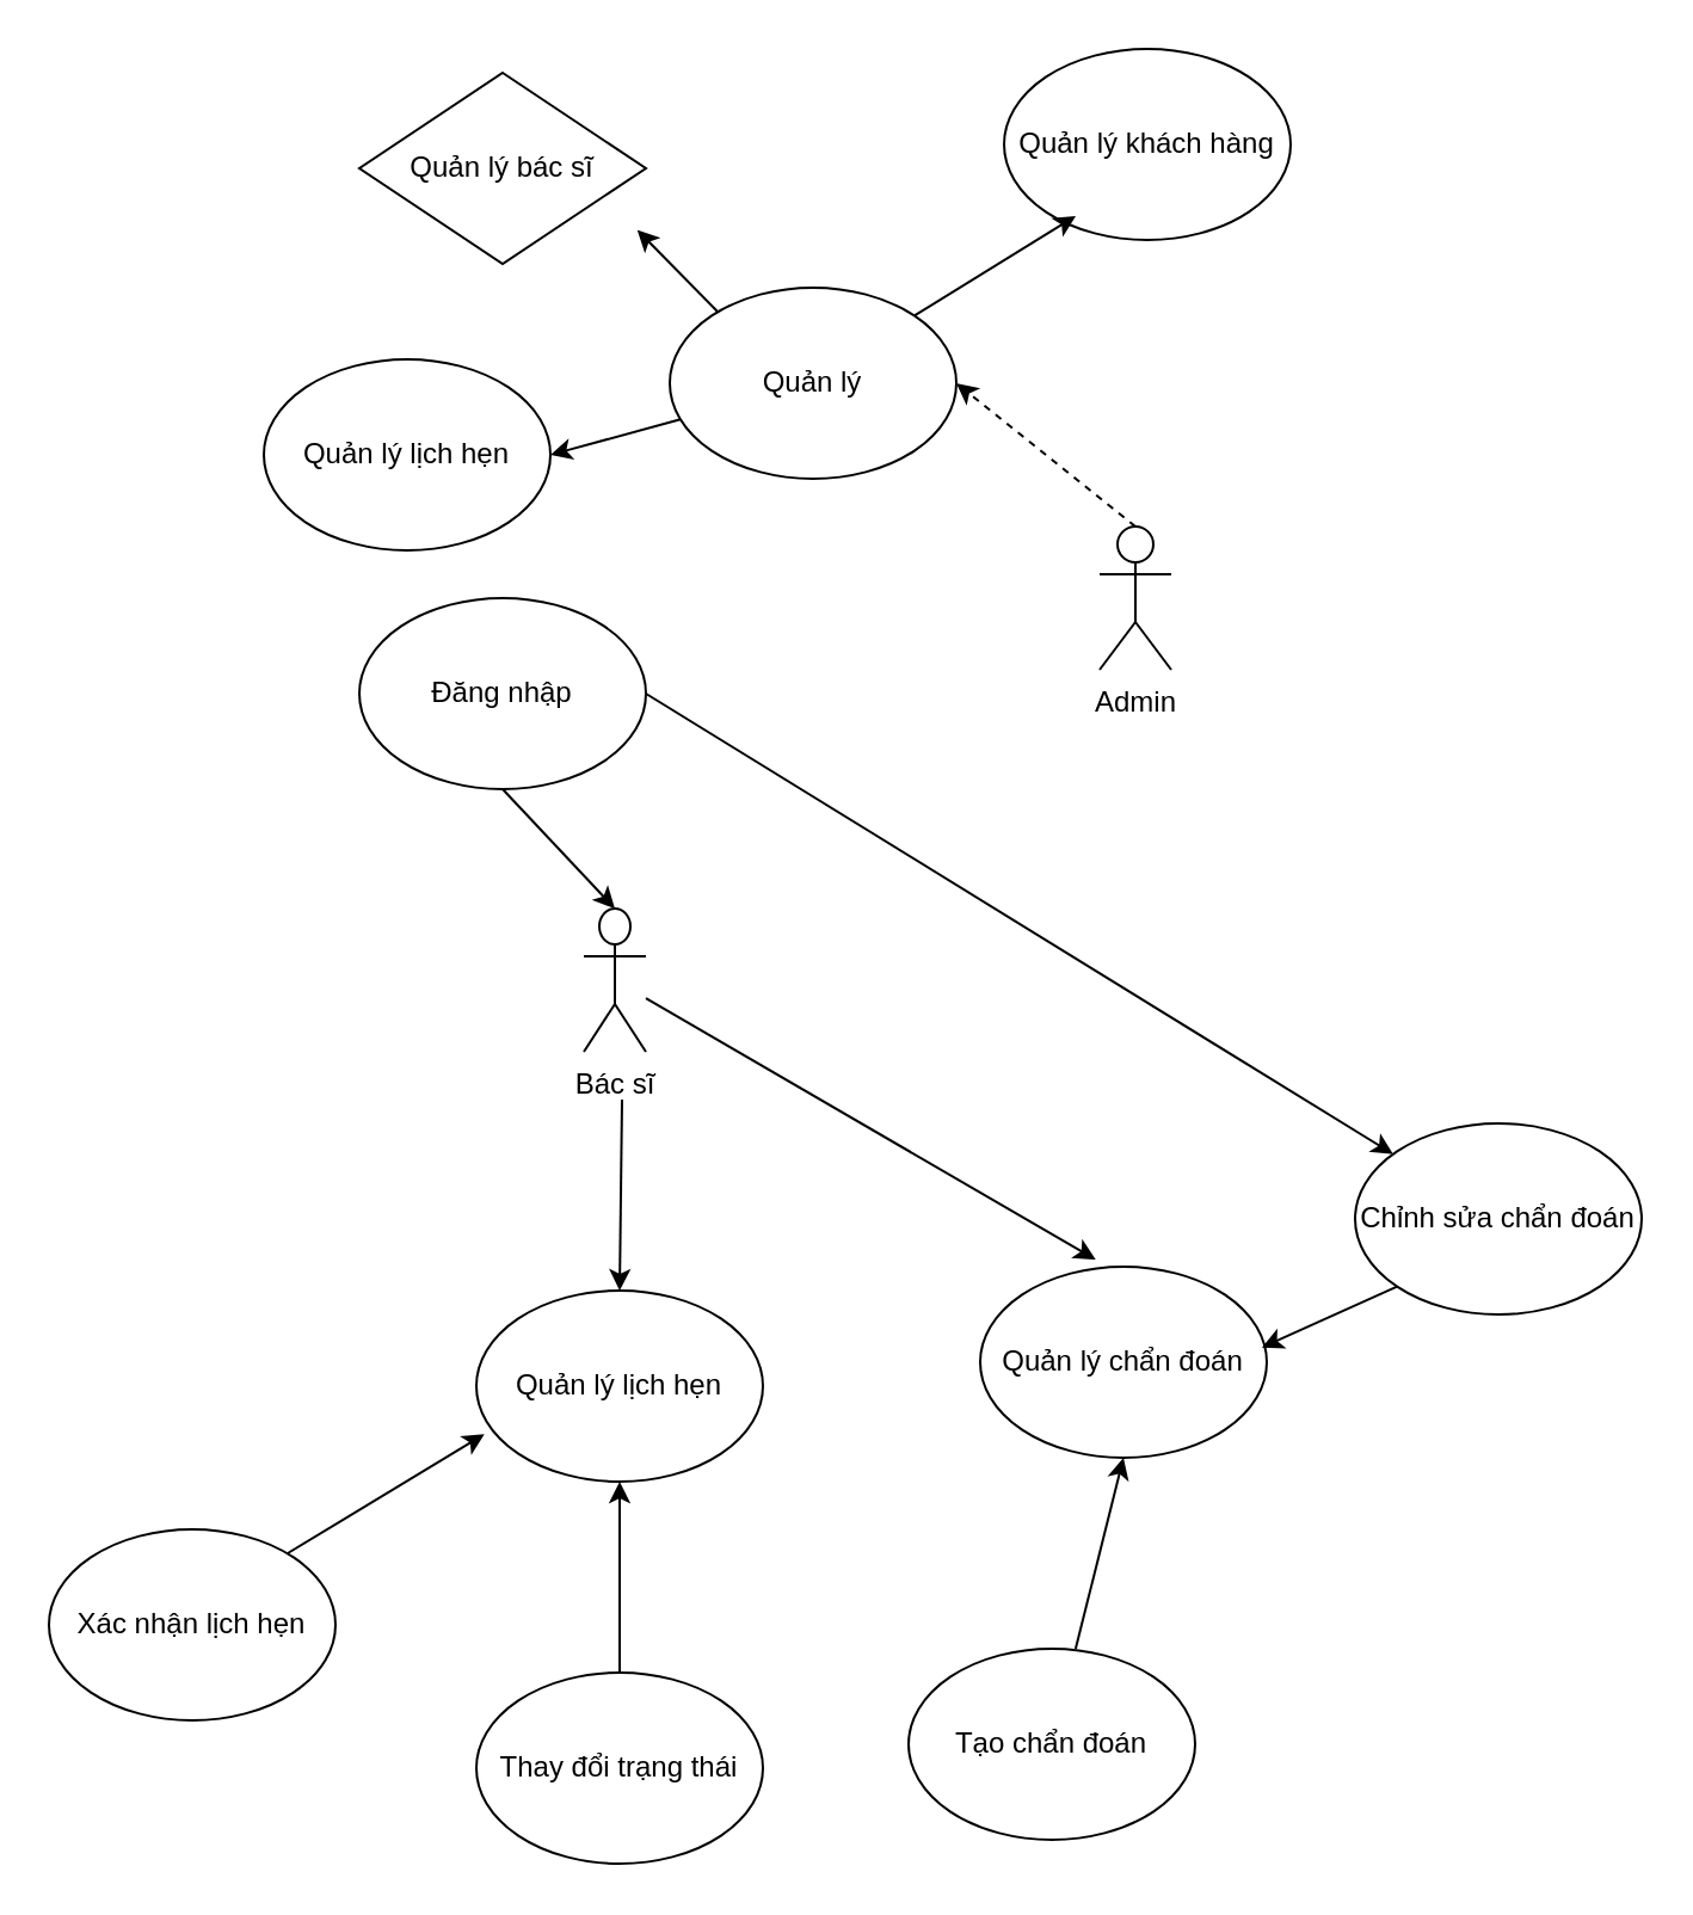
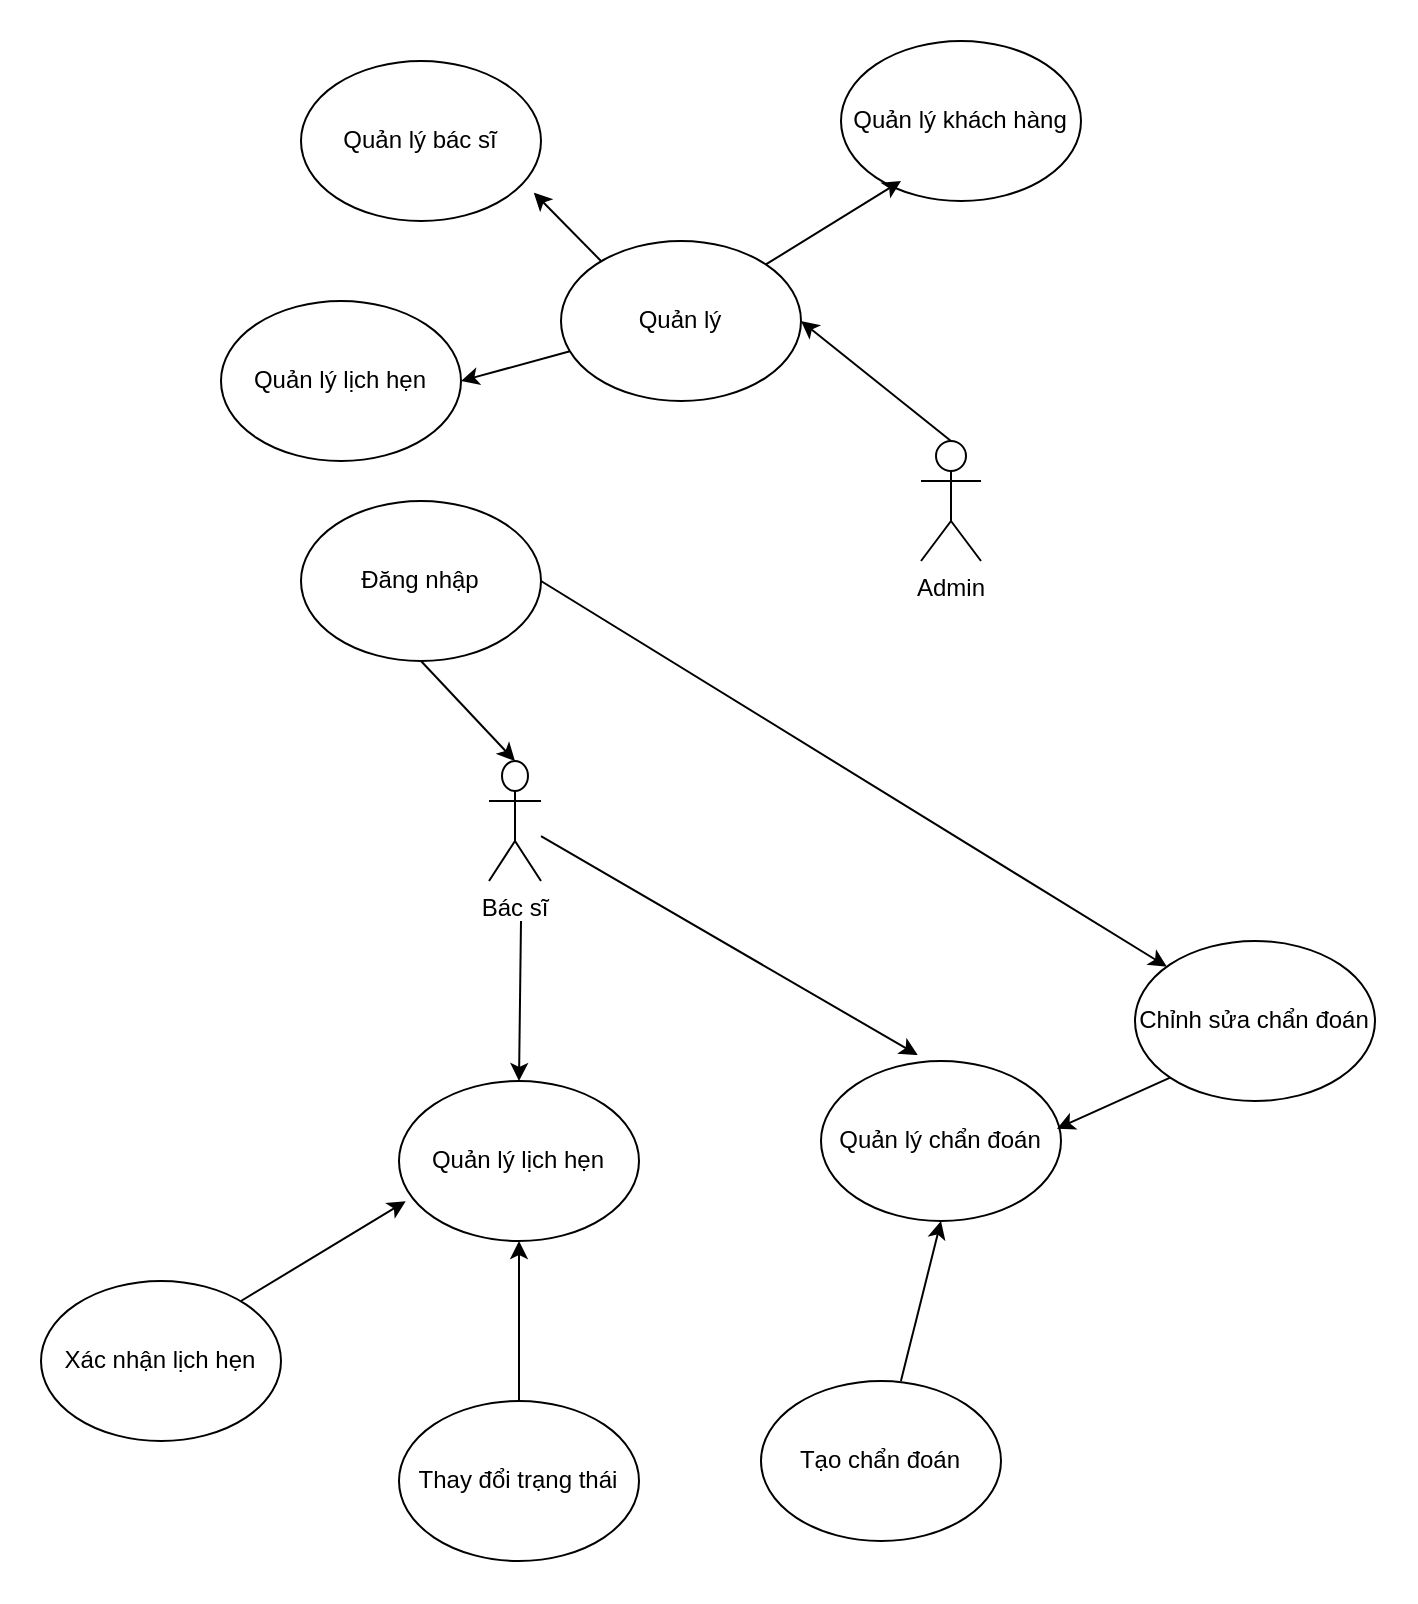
- <mxCell id="22" value="Quản lý bác sĩ" style="rhombus;whiteSpace=wrap;html=1;" vertex="1" parent="1"><mxGeometry x="150" y="30" width="120" height="80" as="geometry" /></mxCell>
+ <mxCell id="22" value="Quản lý bác sĩ" style="ellipse;whiteSpace=wrap;html=1;" vertex="1" parent="1"><mxGeometry x="150" y="30" width="120" height="80" as="geometry" /></mxCell>
- <mxCell id="19" value="" style="endArrow=classic;html=1;rounded=0;exitX=0.5;exitY=0;exitDx=0;exitDy=0;exitPerimeter=0;entryX=1;entryY=0.5;entryDx=0;entryDy=0;dashed=1;" edge="1" parent="1" source="4" target="20"><mxGeometry width="50" height="50" relative="1" as="geometry"><mxPoint x="250" y="60" as="sourcePoint" /><mxPoint x="410" y="160" as="targetPoint" /></mxGeometry></mxCell>
+ <mxCell id="19" value="" style="endArrow=classic;html=1;rounded=0;exitX=0.5;exitY=0;exitDx=0;exitDy=0;exitPerimeter=0;entryX=1;entryY=0.5;entryDx=0;entryDy=0;" edge="1" parent="1" source="4" target="20"><mxGeometry width="50" height="50" relative="1" as="geometry"><mxPoint x="250" y="60" as="sourcePoint" /><mxPoint x="410" y="160" as="targetPoint" /></mxGeometry></mxCell>
